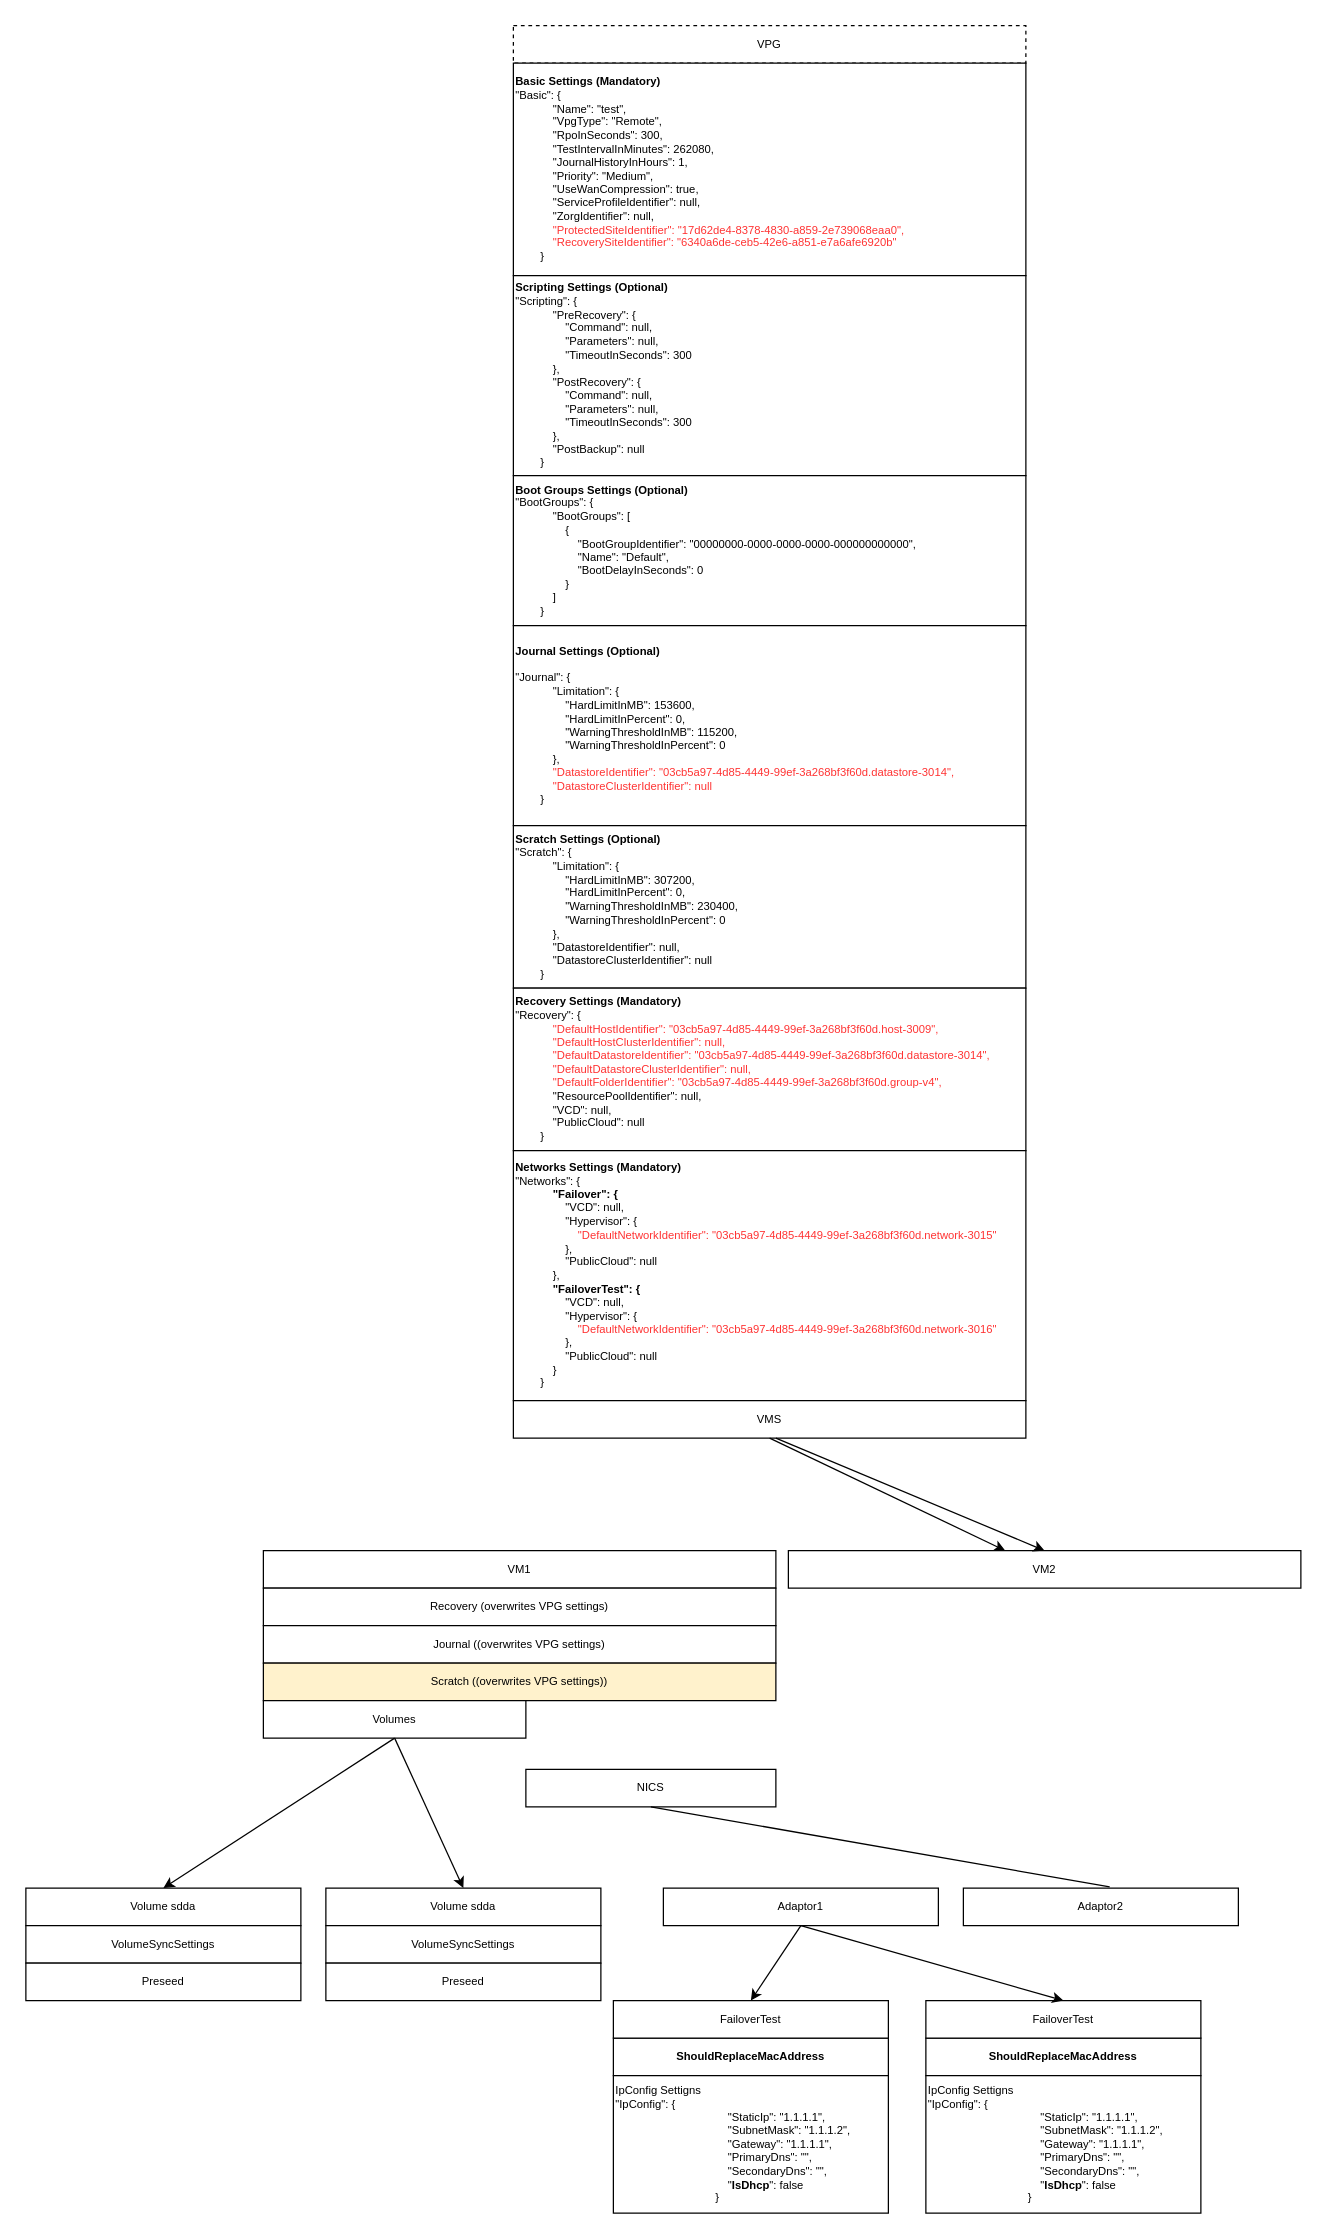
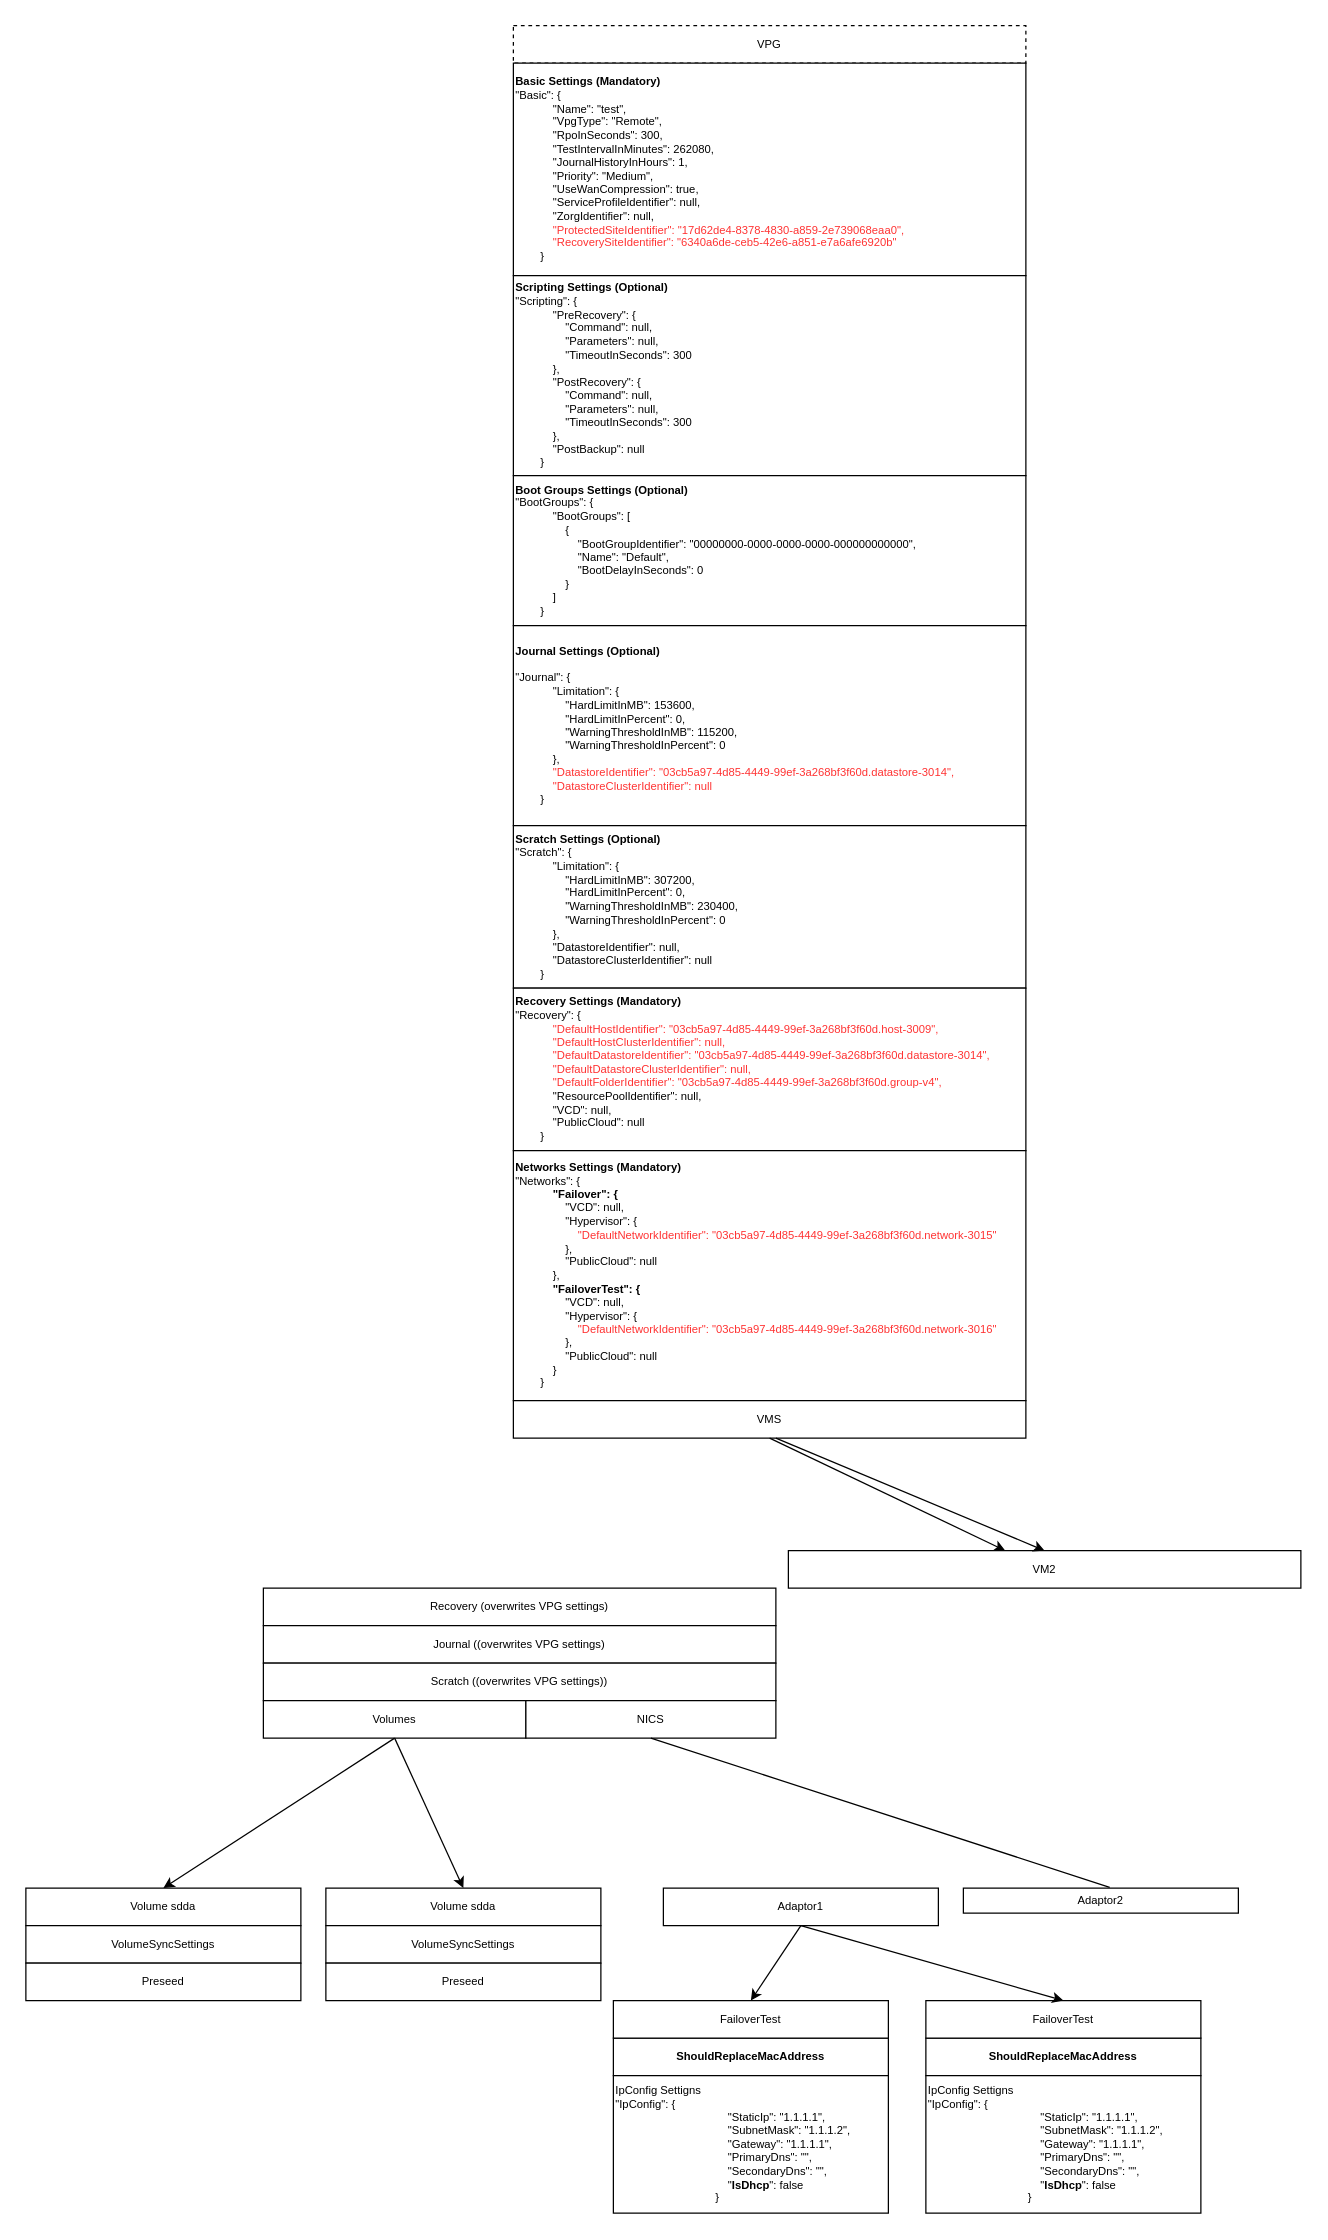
- <mxCell id="3" value="VM1" style="rounded=0;whiteSpace=wrap;html=1;fontSize=9;" vertex="1" parent="1"><mxGeometry x="210" y="1240" width="410" height="30" as="geometry" /></mxCell>
- <mxCell id="15" value="Scratch ((overwrites VPG settings))" style="rounded=0;whiteSpace=wrap;html=1;fontSize=9;fillColor=#fff2cc;" vertex="1" parent="1"><mxGeometry x="210" y="1330" width="410" height="30" as="geometry" /></mxCell>
+ <mxCell id="15" value="Scratch ((overwrites VPG settings))" style="rounded=0;whiteSpace=wrap;html=1;fontSize=9;" vertex="1" parent="1"><mxGeometry x="210" y="1330" width="410" height="30" as="geometry" /></mxCell>
- <mxCell id="17" value="NICS" style="rounded=0;whiteSpace=wrap;html=1;fontSize=9;" vertex="1" parent="1"><mxGeometry x="420" y="1415" width="200" height="30" as="geometry" /></mxCell>
+ <mxCell id="17" value="NICS" style="rounded=0;whiteSpace=wrap;html=1;fontSize=9;" vertex="1" parent="1"><mxGeometry x="420" y="1360" width="200" height="30" as="geometry" /></mxCell>
- <mxCell id="21" value="Adaptor2" style="rounded=0;whiteSpace=wrap;html=1;fontSize=9;" vertex="1" parent="1"><mxGeometry x="770" y="1510" width="220" height="30" as="geometry" /></mxCell>
+ <mxCell id="21" value="Adaptor2" style="rounded=0;whiteSpace=wrap;html=1;fontSize=9;" vertex="1" parent="1"><mxGeometry x="770" y="1510" width="220" height="20" as="geometry" /></mxCell>
